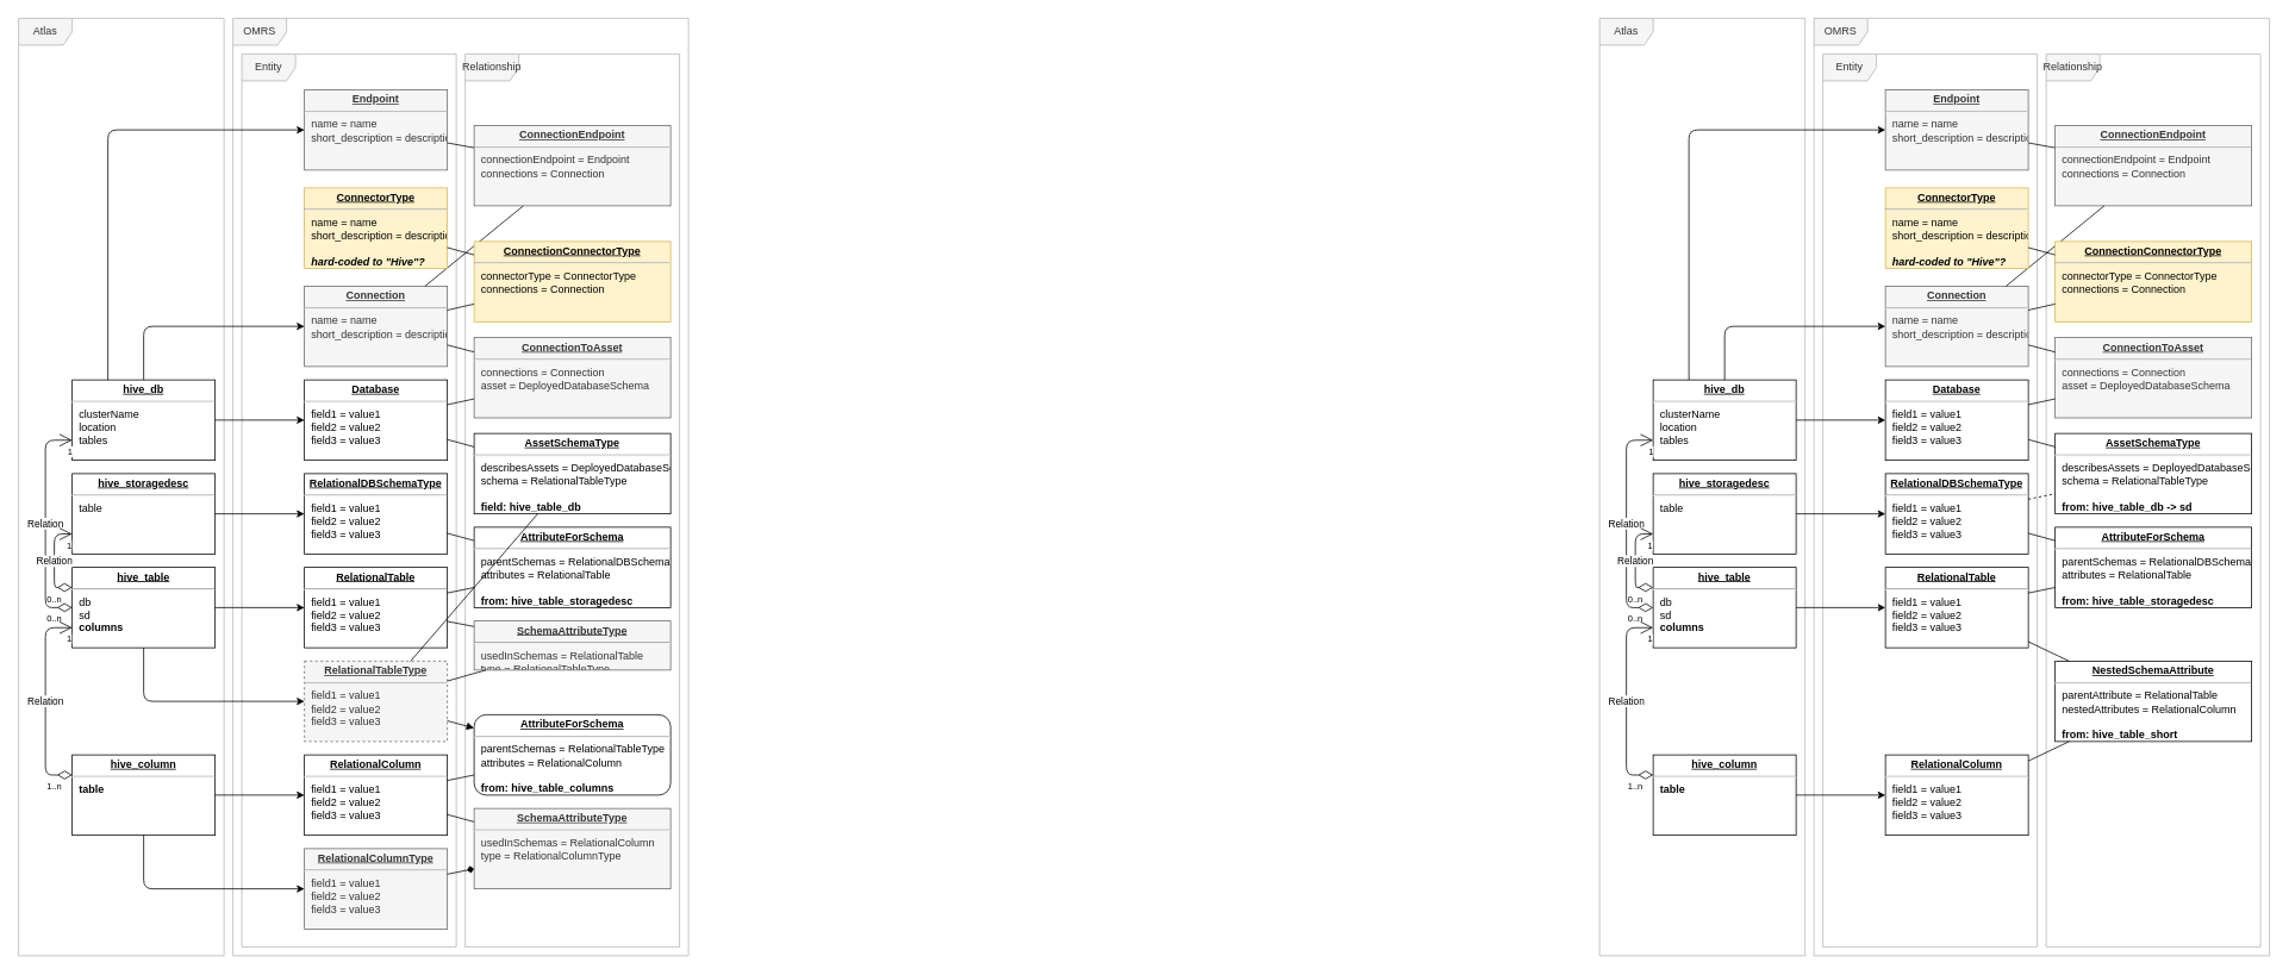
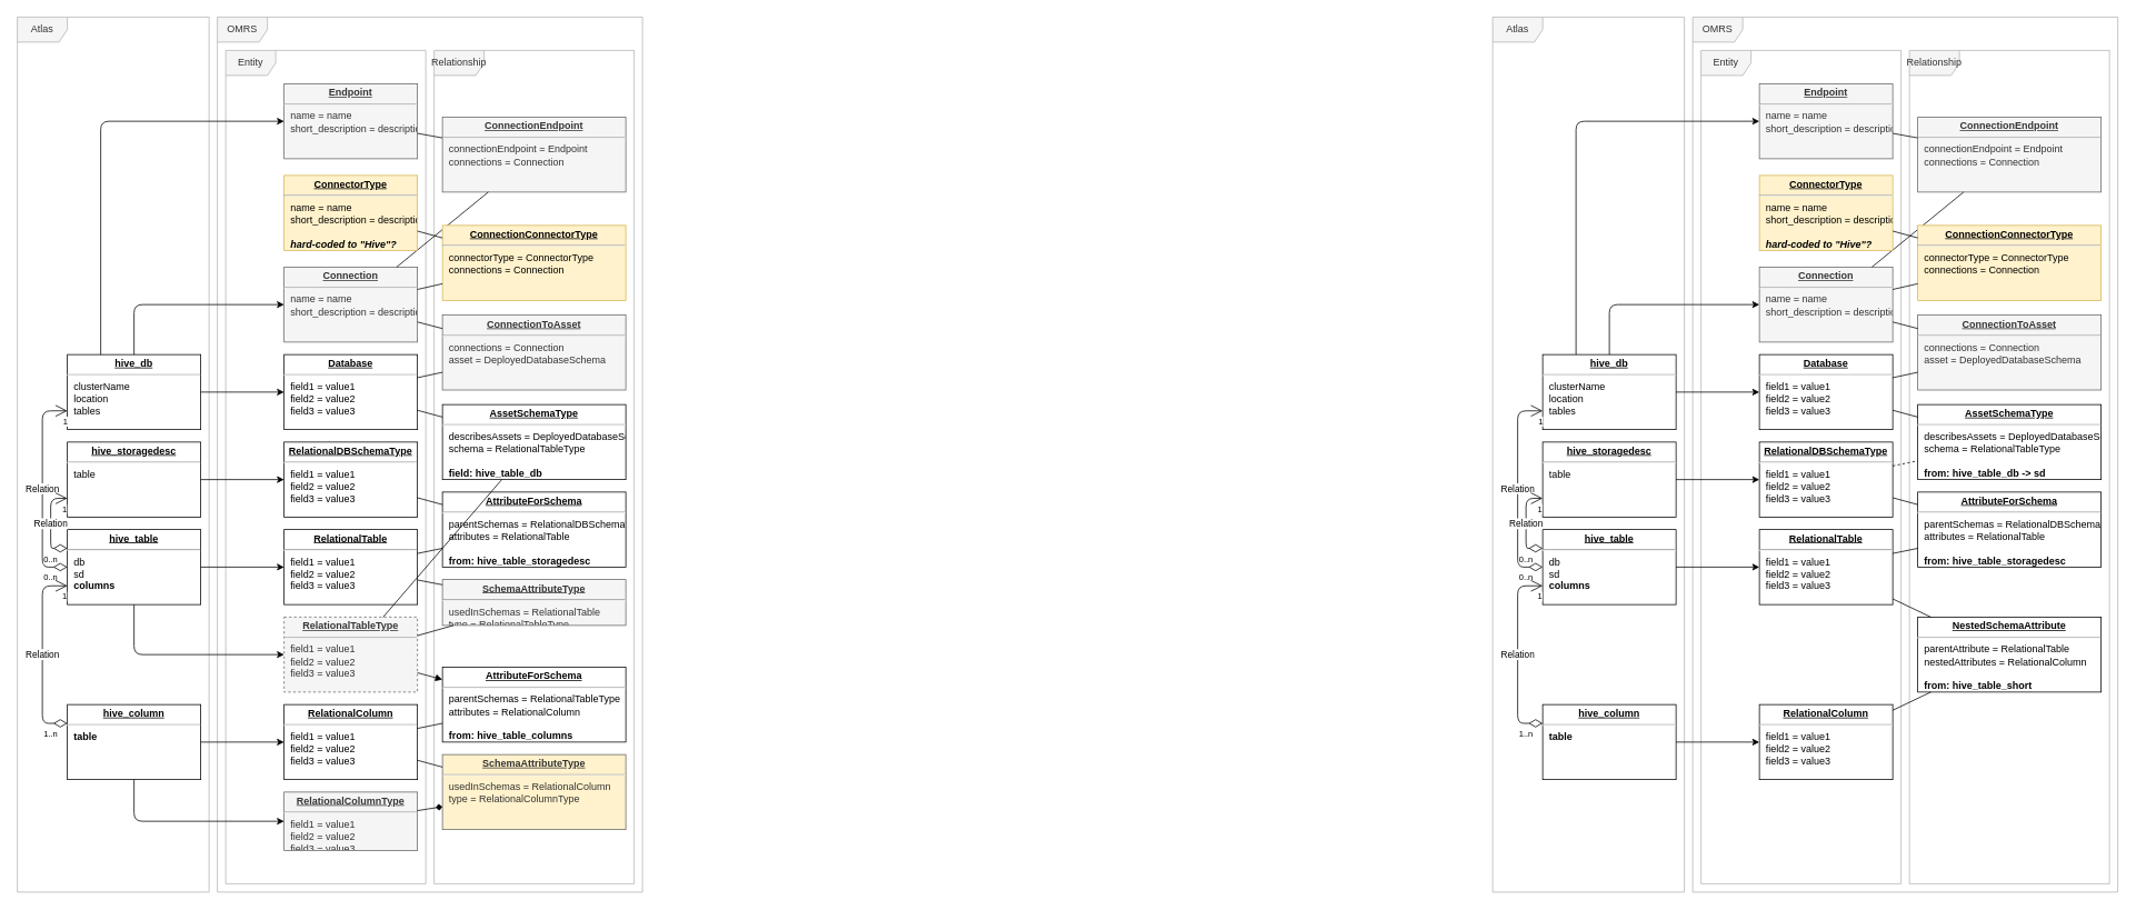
- <mxCell id="21" value="&lt;p style=&quot;margin: 0px ; margin-top: 4px ; text-align: center ; text-decoration: underline&quot;&gt;&lt;b&gt;AttributeForSchema&lt;/b&gt;&lt;/p&gt;&lt;hr&gt;&lt;p style=&quot;margin: 0px ; margin-left: 8px&quot;&gt;parentSchemas = RelationalTableType&lt;br&gt;attributes = RelationalColumn&lt;br&gt;&lt;/p&gt;&lt;p style=&quot;margin: 0px ; margin-left: 8px&quot;&gt;&lt;br&gt;&lt;/p&gt;&lt;p style=&quot;margin: 0px ; margin-left: 8px&quot;&gt;&lt;b&gt;from: hive_table_columns&lt;/b&gt;&lt;/p&gt;&lt;br&gt;" style="verticalAlign=top;align=left;overflow=fill;fontSize=12;fontFamily=Helvetica;html=1;rounded=1;" parent="1" vertex="1"><mxGeometry x="530" y="800" width="220" height="90" as="geometry" /></mxCell>
+ <mxCell id="21" value="&lt;p style=&quot;margin: 0px ; margin-top: 4px ; text-align: center ; text-decoration: underline&quot;&gt;&lt;b&gt;AttributeForSchema&lt;/b&gt;&lt;/p&gt;&lt;hr&gt;&lt;p style=&quot;margin: 0px ; margin-left: 8px&quot;&gt;parentSchemas = RelationalTableType&lt;br&gt;attributes = RelationalColumn&lt;br&gt;&lt;/p&gt;&lt;p style=&quot;margin: 0px ; margin-left: 8px&quot;&gt;&lt;br&gt;&lt;/p&gt;&lt;p style=&quot;margin: 0px ; margin-left: 8px&quot;&gt;&lt;b&gt;from: hive_table_columns&lt;/b&gt;&lt;/p&gt;&lt;br&gt;" style="verticalAlign=top;align=left;overflow=fill;fontSize=12;fontFamily=Helvetica;html=1;" parent="1" vertex="1"><mxGeometry x="530" y="800" width="220" height="90" as="geometry" /></mxCell>
- <mxCell id="20" value="&lt;p style=&quot;margin: 0px ; margin-top: 4px ; text-align: center ; text-decoration: underline&quot;&gt;&lt;b&gt;SchemaAttributeType&lt;/b&gt;&lt;/p&gt;&lt;hr&gt;&lt;p style=&quot;margin: 0px ; margin-left: 8px&quot;&gt;usedInSchemas = RelationalColumn&lt;br&gt;type = RelationalColumnType&lt;br&gt;&lt;/p&gt;" style="verticalAlign=top;align=left;overflow=fill;fontSize=12;fontFamily=Helvetica;html=1;fillColor=#f5f5f5;strokeColor=#666666;fontColor=#333333;" parent="1" vertex="1"><mxGeometry x="530" y="905" width="220" height="90" as="geometry" /></mxCell>
+ <mxCell id="20" value="&lt;p style=&quot;margin: 0px ; margin-top: 4px ; text-align: center ; text-decoration: underline&quot;&gt;&lt;b&gt;SchemaAttributeType&lt;/b&gt;&lt;/p&gt;&lt;hr&gt;&lt;p style=&quot;margin: 0px ; margin-left: 8px&quot;&gt;usedInSchemas = RelationalColumn&lt;br&gt;type = RelationalColumnType&lt;br&gt;&lt;/p&gt;" style="verticalAlign=top;align=left;overflow=fill;fontSize=12;fontFamily=Helvetica;html=1;fillColor=#fff2cc;strokeColor=#666666;fontColor=#333333;" parent="1" vertex="1"><mxGeometry x="530" y="905" width="220" height="90" as="geometry" /></mxCell>
- <mxCell id="19" value="&lt;p style=&quot;margin: 0px ; margin-top: 4px ; text-align: center ; text-decoration: underline&quot;&gt;&lt;b&gt;RelationalColumnType&lt;/b&gt;&lt;/p&gt;&lt;hr&gt;&lt;p style=&quot;margin: 0px ; margin-left: 8px&quot;&gt;field1 = value1&lt;br&gt;field2 = value2&lt;br&gt;field3 = value3&lt;/p&gt;" style="verticalAlign=top;align=left;overflow=fill;fontSize=12;fontFamily=Helvetica;html=1;fillColor=#f5f5f5;strokeColor=#666666;fontColor=#333333;" parent="1" vertex="1"><mxGeometry x="340" y="950" width="160" height="90" as="geometry" /></mxCell>
+ <mxCell id="19" value="&lt;p style=&quot;margin: 0px ; margin-top: 4px ; text-align: center ; text-decoration: underline&quot;&gt;&lt;b&gt;RelationalColumnType&lt;/b&gt;&lt;/p&gt;&lt;hr&gt;&lt;p style=&quot;margin: 0px ; margin-left: 8px&quot;&gt;field1 = value1&lt;br&gt;field2 = value2&lt;br&gt;field3 = value3&lt;/p&gt;" style="verticalAlign=top;align=left;overflow=fill;fontSize=12;fontFamily=Helvetica;html=1;fillColor=#f5f5f5;strokeColor=#666666;fontColor=#333333;" parent="1" vertex="1"><mxGeometry x="340" y="950" width="160" height="70" as="geometry" /></mxCell>
